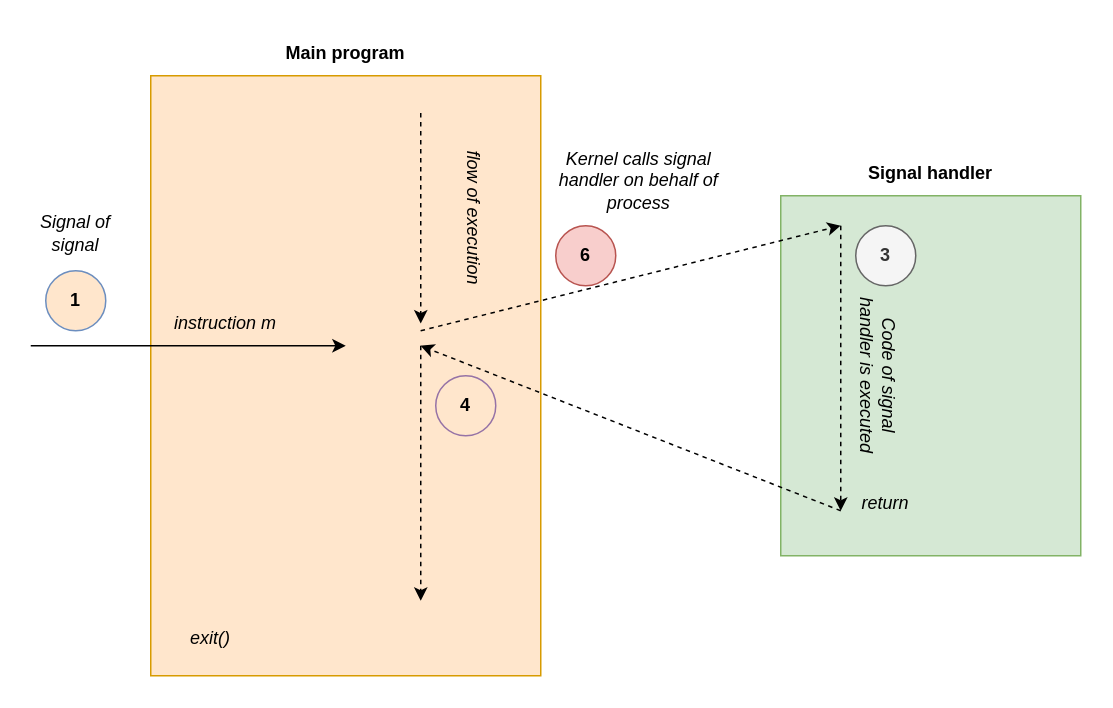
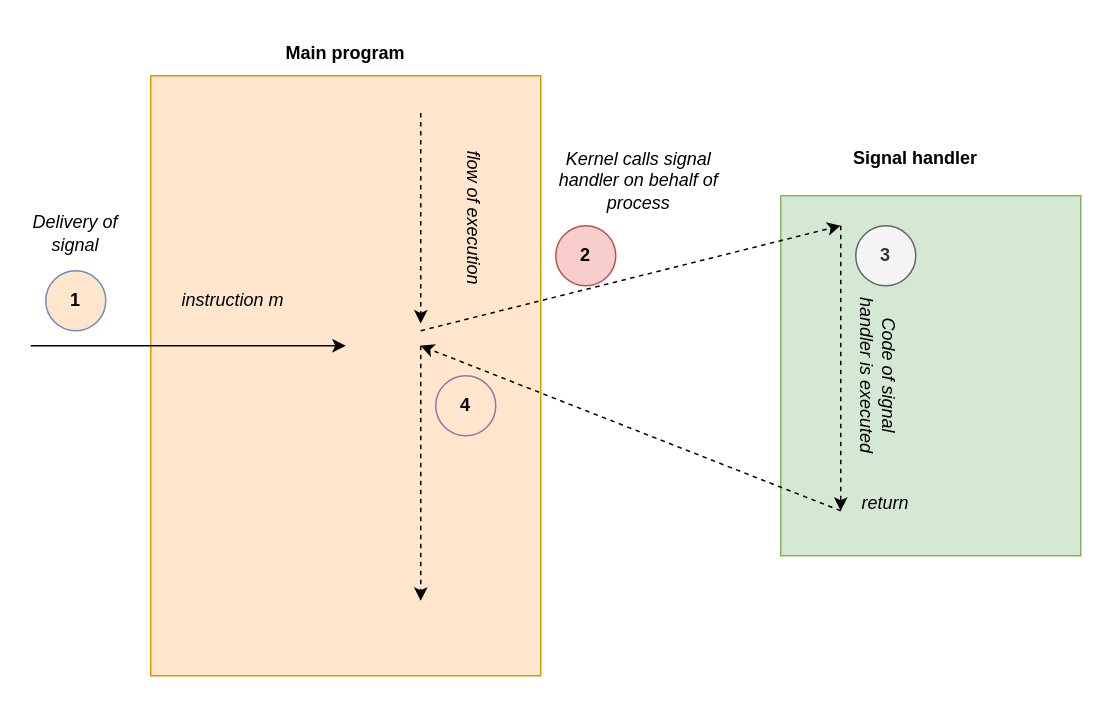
- <mxCell id="11" value="&lt;b&gt;Signal handler&lt;/b&gt;" style="text;html=1;align=center;verticalAlign=middle;whiteSpace=wrap;rounded=0;" vertex="1" parent="1"><mxGeometry x="570" y="100" width="100" height="30" as="geometry" /></mxCell>
+ <mxCell id="11" value="&lt;b&gt;Signal handler&lt;/b&gt;" style="text;html=1;align=center;verticalAlign=middle;whiteSpace=wrap;rounded=0;" vertex="1" parent="1"><mxGeometry x="560" y="90" width="100" height="30" as="geometry" /></mxCell>
- <mxCell id="8" value="&lt;i&gt;Signal of signal&lt;/i&gt;" style="text;html=1;align=center;verticalAlign=middle;whiteSpace=wrap;rounded=0;" vertex="1" parent="1"><mxGeometry x="20" y="140" width="60" height="30" as="geometry" /></mxCell>
+ <mxCell id="8" value="&lt;i&gt;Delivery of signal&lt;/i&gt;" style="text;html=1;align=center;verticalAlign=middle;whiteSpace=wrap;rounded=0;" vertex="1" parent="1"><mxGeometry x="20" y="140" width="60" height="30" as="geometry" /></mxCell>
- <mxCell id="15" value="&lt;b&gt;6&lt;/b&gt;" style="ellipse;whiteSpace=wrap;html=1;aspect=fixed;fillColor=#f8cecc;strokeColor=#b85450;" vertex="1" parent="1"><mxGeometry x="370" y="150" width="40" height="40" as="geometry" /></mxCell>
+ <mxCell id="15" value="&lt;b&gt;2&lt;/b&gt;" style="ellipse;whiteSpace=wrap;html=1;aspect=fixed;fillColor=#f8cecc;strokeColor=#b85450;" vertex="1" parent="1"><mxGeometry x="370" y="150" width="40" height="40" as="geometry" /></mxCell>
- <mxCell id="9" value="instruction m" style="text;html=1;align=center;verticalAlign=middle;whiteSpace=wrap;rounded=0;fontStyle=2" vertex="1" parent="1"><mxGeometry x="110" y="200" width="80" height="30" as="geometry" /></mxCell>
+ <mxCell id="9" value="instruction m" style="text;html=1;align=center;verticalAlign=middle;whiteSpace=wrap;rounded=0;fontStyle=2" vertex="1" parent="1"><mxGeometry x="115" y="185" width="80" height="30" as="geometry" /></mxCell>
- <mxCell id="22" value="exit()" style="text;html=1;align=center;verticalAlign=middle;whiteSpace=wrap;rounded=0;fontStyle=2" vertex="1" parent="1"><mxGeometry x="110" y="410" width="60" height="30" as="geometry" /></mxCell>
